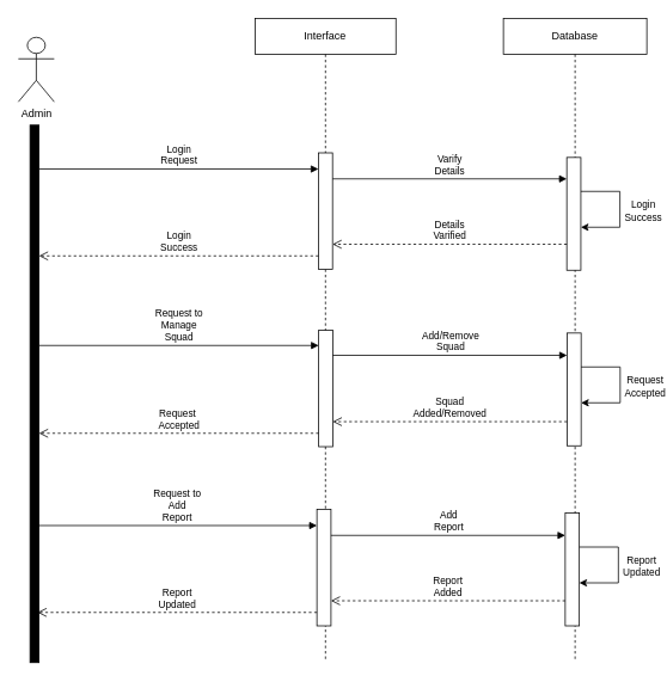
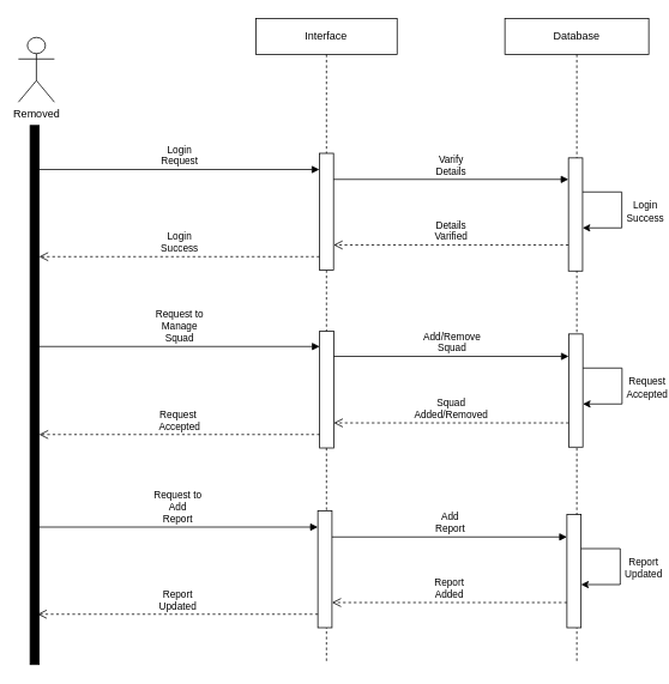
- <mxCell id="3" value="Admin" style="shape=umlActor;verticalLabelPosition=bottom;verticalAlign=top;html=1;" parent="1" vertex="1"><mxGeometry x="20" y="41" width="40" height="72" as="geometry" /></mxCell>
+ <mxCell id="3" value="Removed" style="shape=umlActor;verticalLabelPosition=bottom;verticalAlign=top;html=1;" parent="1" vertex="1"><mxGeometry x="20" y="41" width="40" height="72" as="geometry" /></mxCell>
